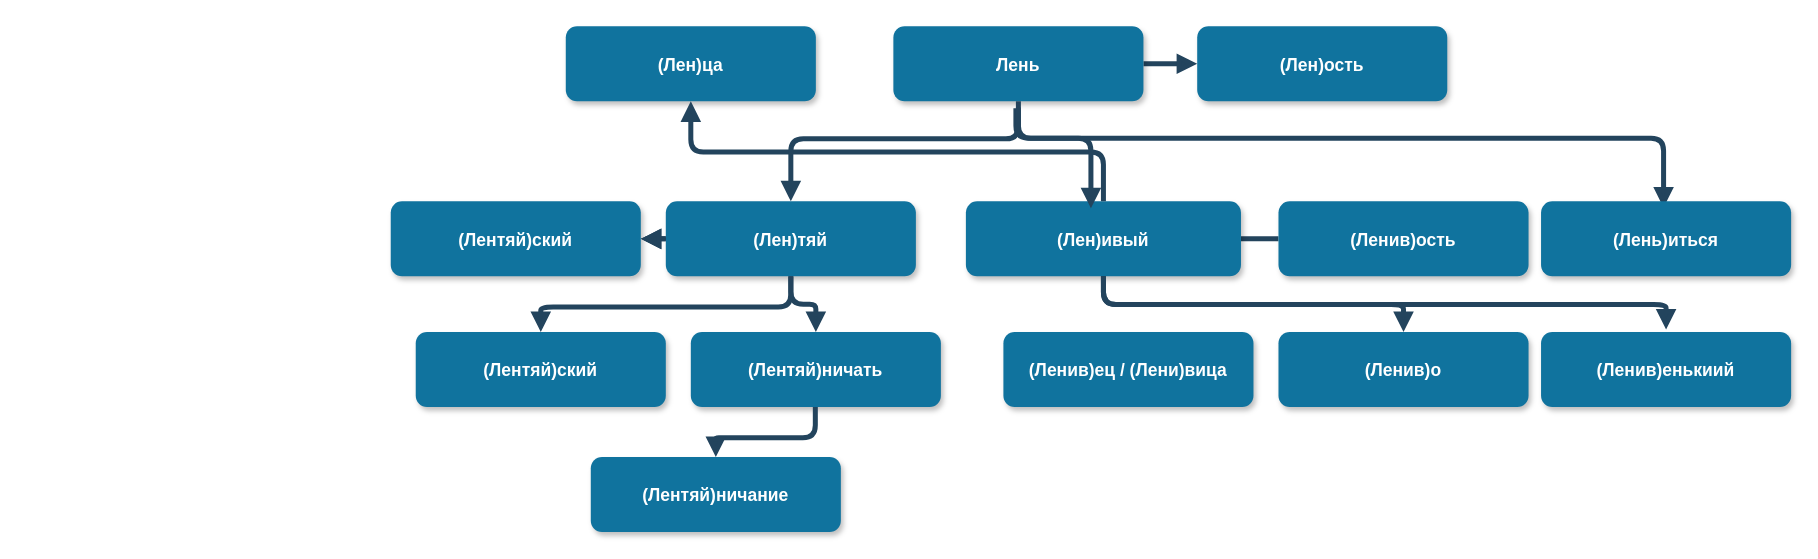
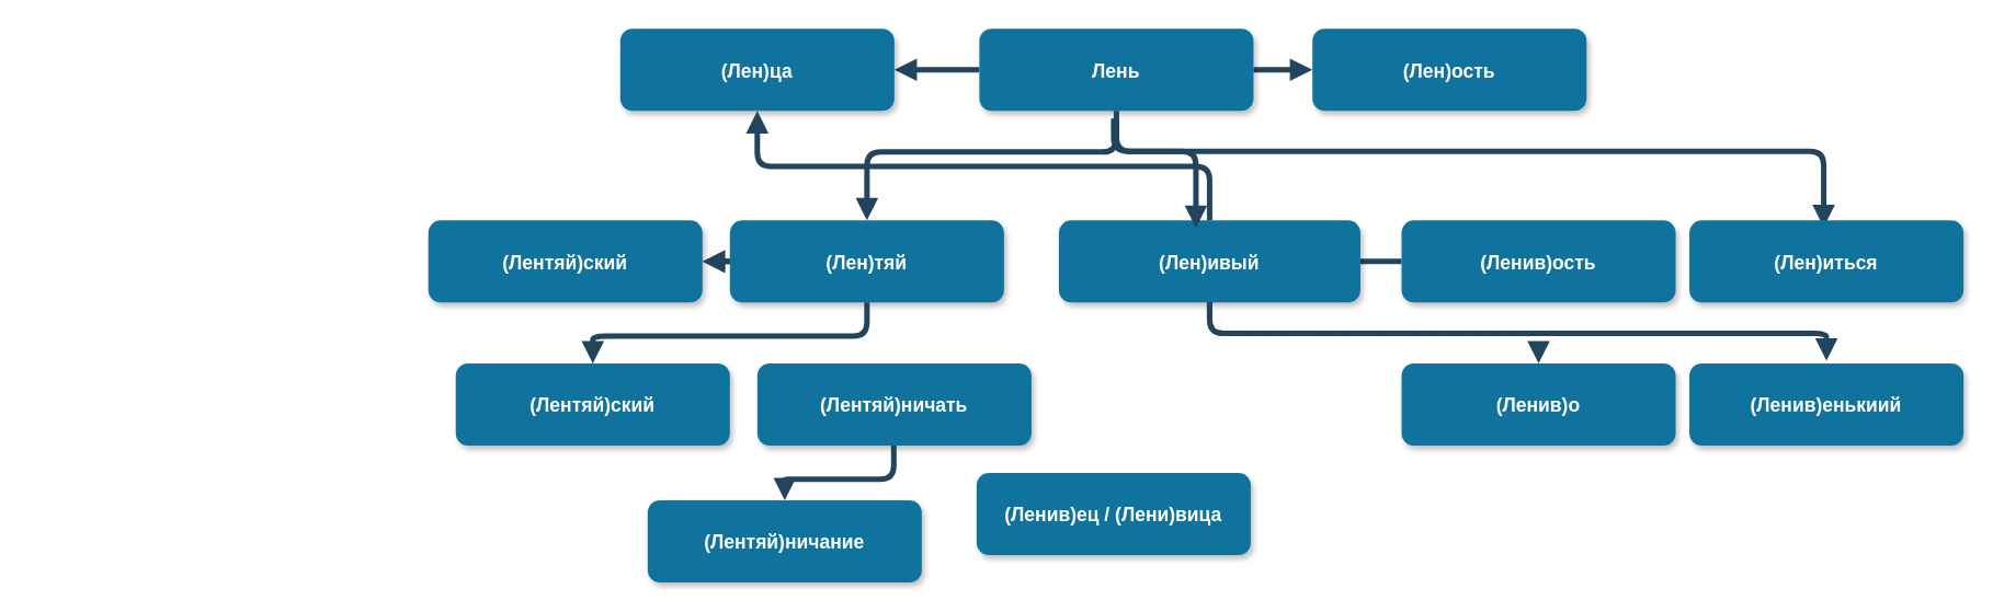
+ <mxCell id="3" style="edgeStyle=orthogonalEdgeStyle;rounded=1;orthogonalLoop=1;jettySize=auto;html=1;endArrow=block;endFill=1;strokeColor=#23445D;strokeWidth=4;" edge="1" parent="1" source="4" target="11"><mxGeometry relative="1" as="geometry" /></mxCell>
- <mxCell id="29" value="(Лень)иться" style="rounded=1;fillColor=#10739E;strokeColor=none;shadow=1;gradientColor=none;fontStyle=1;fontColor=#FFFFFF;fontSize=14;" vertex="1" parent="1"><mxGeometry x="1232" y="160.5" width="200" height="60" as="geometry" /></mxCell>
+ <mxCell id="29" value="(Лен)иться" style="rounded=1;fillColor=#10739E;strokeColor=none;shadow=1;gradientColor=none;fontStyle=1;fontColor=#FFFFFF;fontSize=14;" vertex="1" parent="1"><mxGeometry x="1232" y="160.5" width="200" height="60" as="geometry" /></mxCell>
- <mxCell id="21" style="edgeStyle=orthogonalEdgeStyle;rounded=1;orthogonalLoop=1;jettySize=auto;html=1;endArrow=block;endFill=1;strokeColor=#23445D;strokeWidth=4;" edge="1" parent="1" source="22" target="24"><mxGeometry relative="1" as="geometry" /></mxCell>
- <mxCell id="15" value="" style="edgeStyle=elbowEdgeStyle;elbow=vertical;strokeWidth=4;endArrow=block;endFill=1;fontStyle=1;strokeColor=#23445D;entryX=0.5;entryY=0;entryDx=0;entryDy=0;" parent="1" source="7" target="9" edge="1"><mxGeometry x="22" y="165.5" width="100" height="100" as="geometry"><mxPoint x="64" y="80.5" as="sourcePoint" /><mxPoint x="814" y="271" as="targetPoint" /></mxGeometry></mxCell>
+ <mxCell id="15" value="" style="edgeStyle=elbowEdgeStyle;elbow=vertical;strokeWidth=4;endArrow=block;endFill=1;fontStyle=1;strokeColor=#23445D;entryX=0.5;entryY=0;entryDx=0;entryDy=0;dashed=1;" parent="1" source="7" target="9" edge="1"><mxGeometry x="22" y="165.5" width="100" height="100" as="geometry"><mxPoint x="64" y="80.5" as="sourcePoint" /><mxPoint x="814" y="271" as="targetPoint" /></mxGeometry></mxCell>
- <mxCell id="8" value="(Ленив)ец / (Лени)вица" style="rounded=1;fillColor=#10739E;strokeColor=none;shadow=1;gradientColor=none;fontStyle=1;fontColor=#FFFFFF;fontSize=14;" parent="1" vertex="1"><mxGeometry x="802" y="265" width="200" height="60" as="geometry" /></mxCell>
+ <mxCell id="8" value="(Ленив)ец / (Лени)вица" style="rounded=1;fillColor=#10739E;strokeColor=none;shadow=1;gradientColor=none;fontStyle=1;fontColor=#FFFFFF;fontSize=14;" parent="1" vertex="1"><mxGeometry x="712" y="345" width="200" height="60" as="geometry" /></mxCell>
